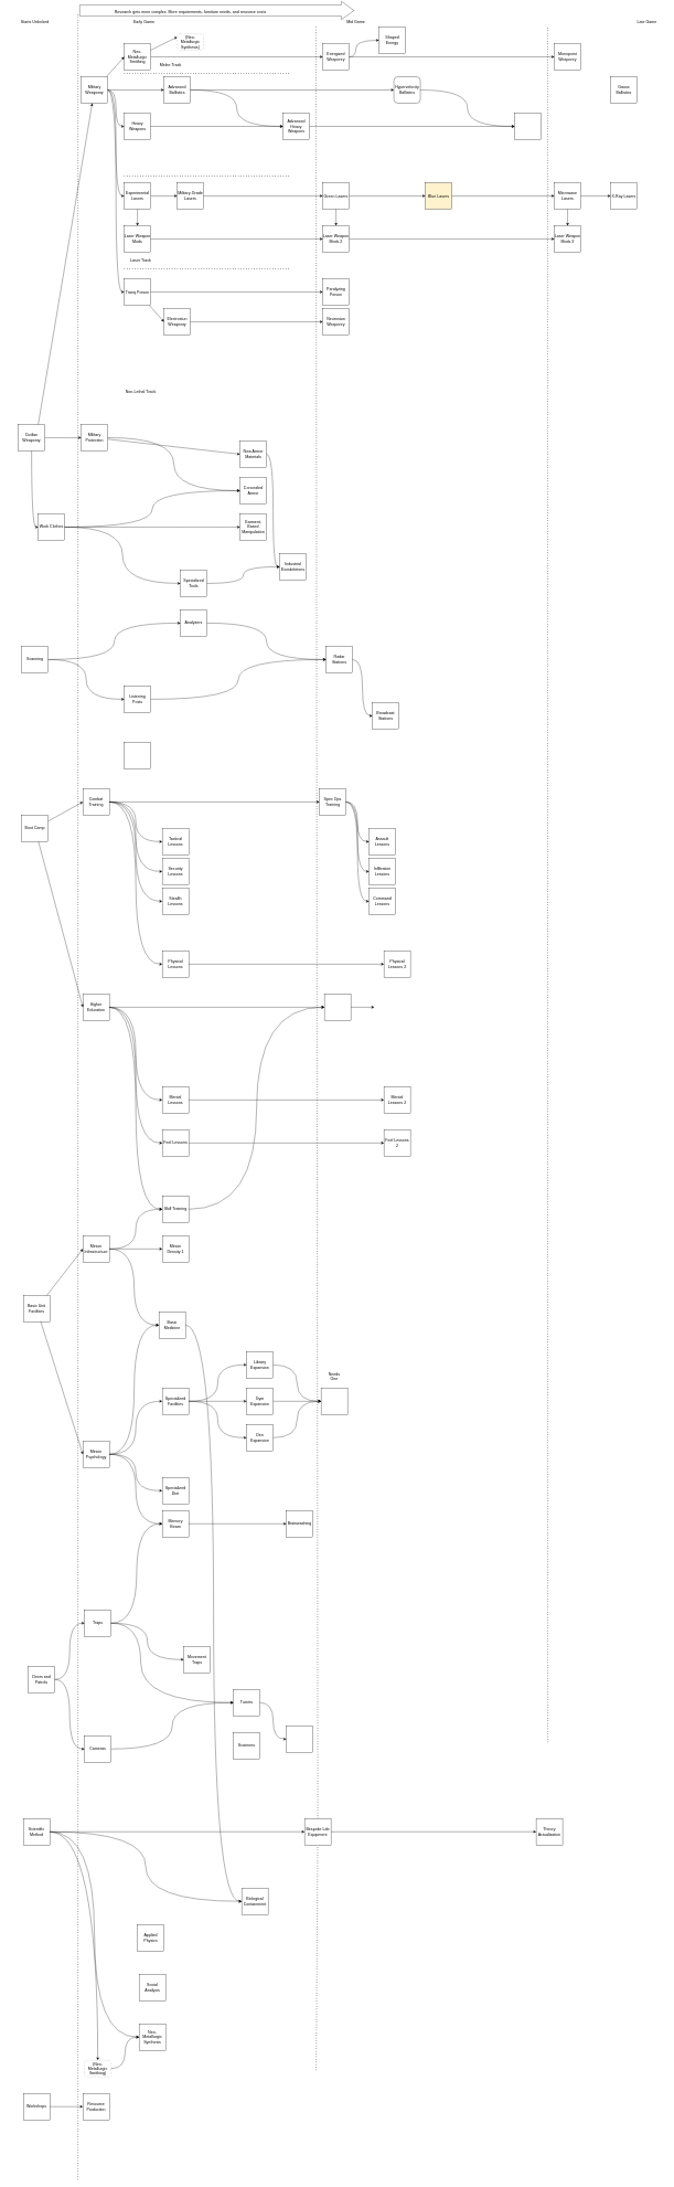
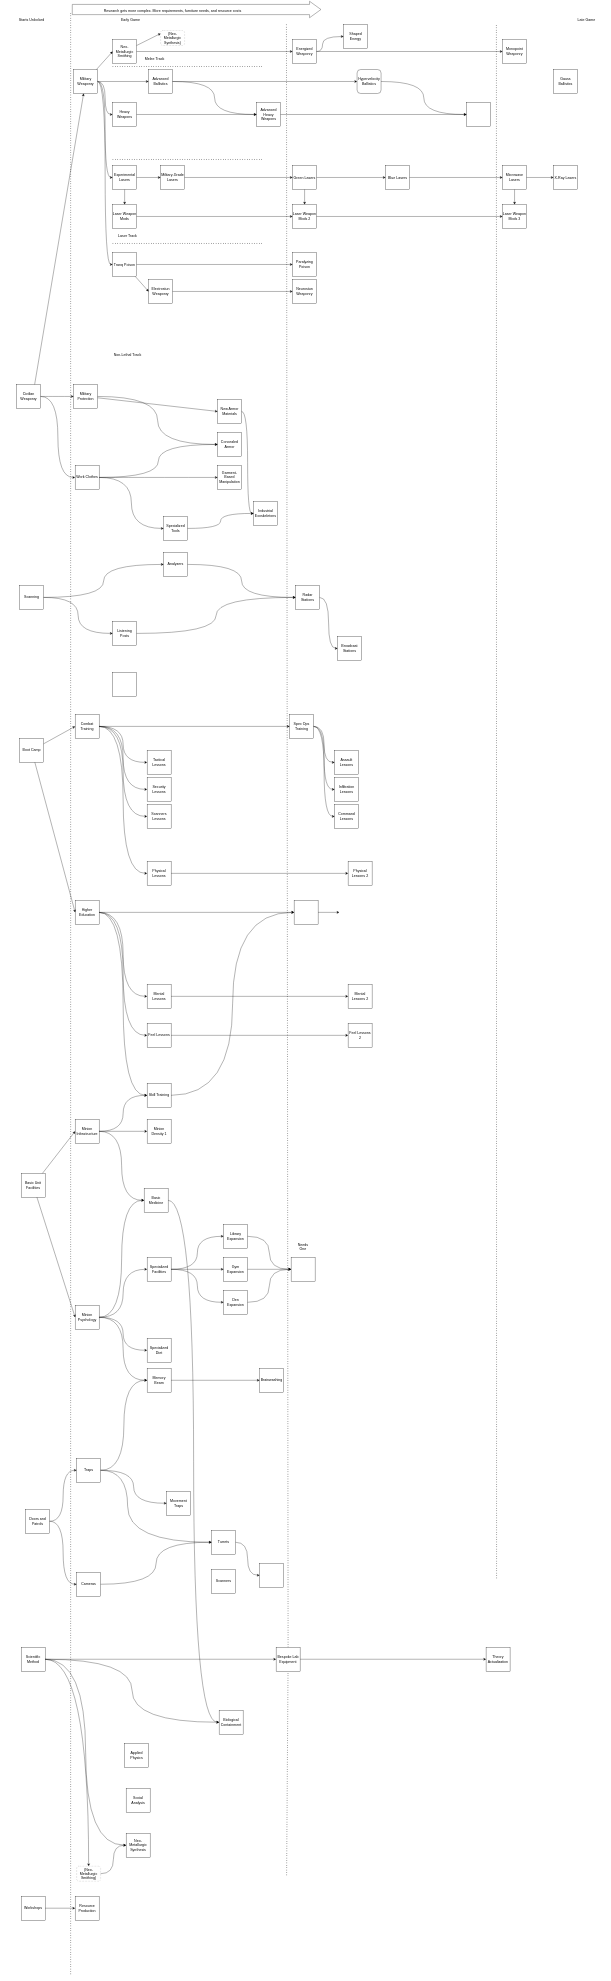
- <mxCell id="90" value="Mid Game" style="text;html=1;strokeColor=none;fillColor=none;align=center;verticalAlign=middle;whiteSpace=wrap;rounded=0;" parent="1" vertex="1"><mxGeometry x="1035" y="50" width="80" height="30" as="geometry" /></mxCell>
- <mxCell id="59" value="Blue Lasers" style="whiteSpace=wrap;html=1;aspect=fixed;fillColor=#fff2cc;" parent="1" vertex="1"><mxGeometry x="1285" y="550" width="80" height="80" as="geometry" /></mxCell>
+ <mxCell id="59" value="Blue Lasers" style="whiteSpace=wrap;html=1;aspect=fixed;" parent="1" vertex="1"><mxGeometry x="1285" y="550" width="80" height="80" as="geometry" /></mxCell>
- <mxCell id="27" value="Work Clothes" style="whiteSpace=wrap;html=1;aspect=fixed;" parent="1" vertex="1"><mxGeometry x="115" y="1550" width="80" height="80" as="geometry" /></mxCell>
+ <mxCell id="27" value="Work Clothes" style="whiteSpace=wrap;html=1;aspect=fixed;" parent="1" vertex="1"><mxGeometry x="250" y="1550" width="80" height="80" as="geometry" /></mxCell>
- <mxCell id="132" value="Stealth Lessons" style="whiteSpace=wrap;html=1;aspect=fixed;" parent="1" vertex="1"><mxGeometry x="490" y="2680" width="80" height="80" as="geometry" /></mxCell>
+ <mxCell id="132" value="Scanners Lessons" style="whiteSpace=wrap;html=1;aspect=fixed;" parent="1" vertex="1"><mxGeometry x="490" y="2680" width="80" height="80" as="geometry" /></mxCell>
